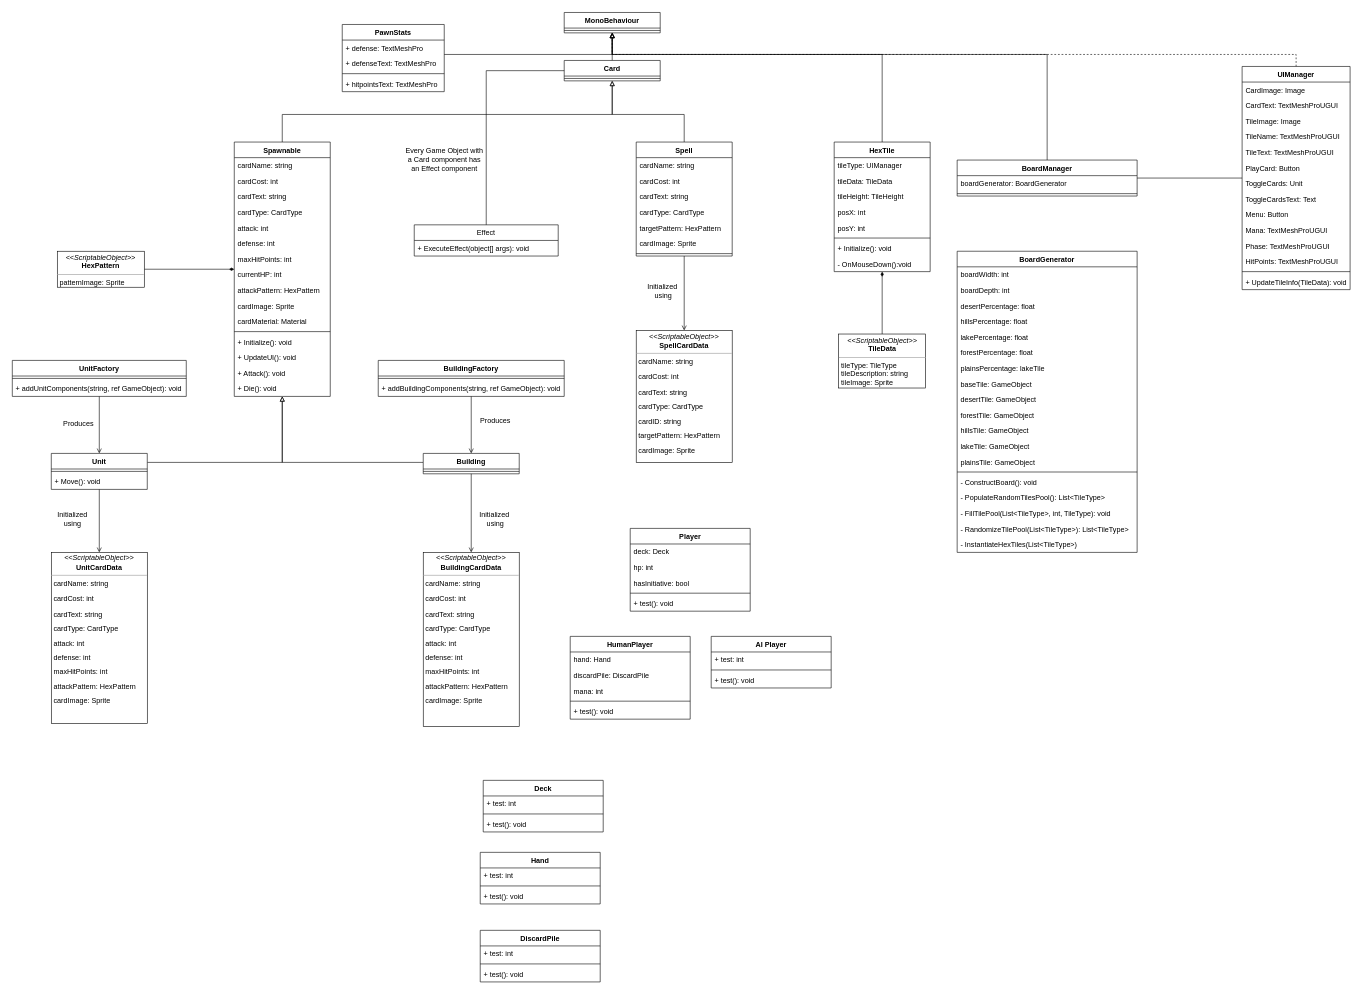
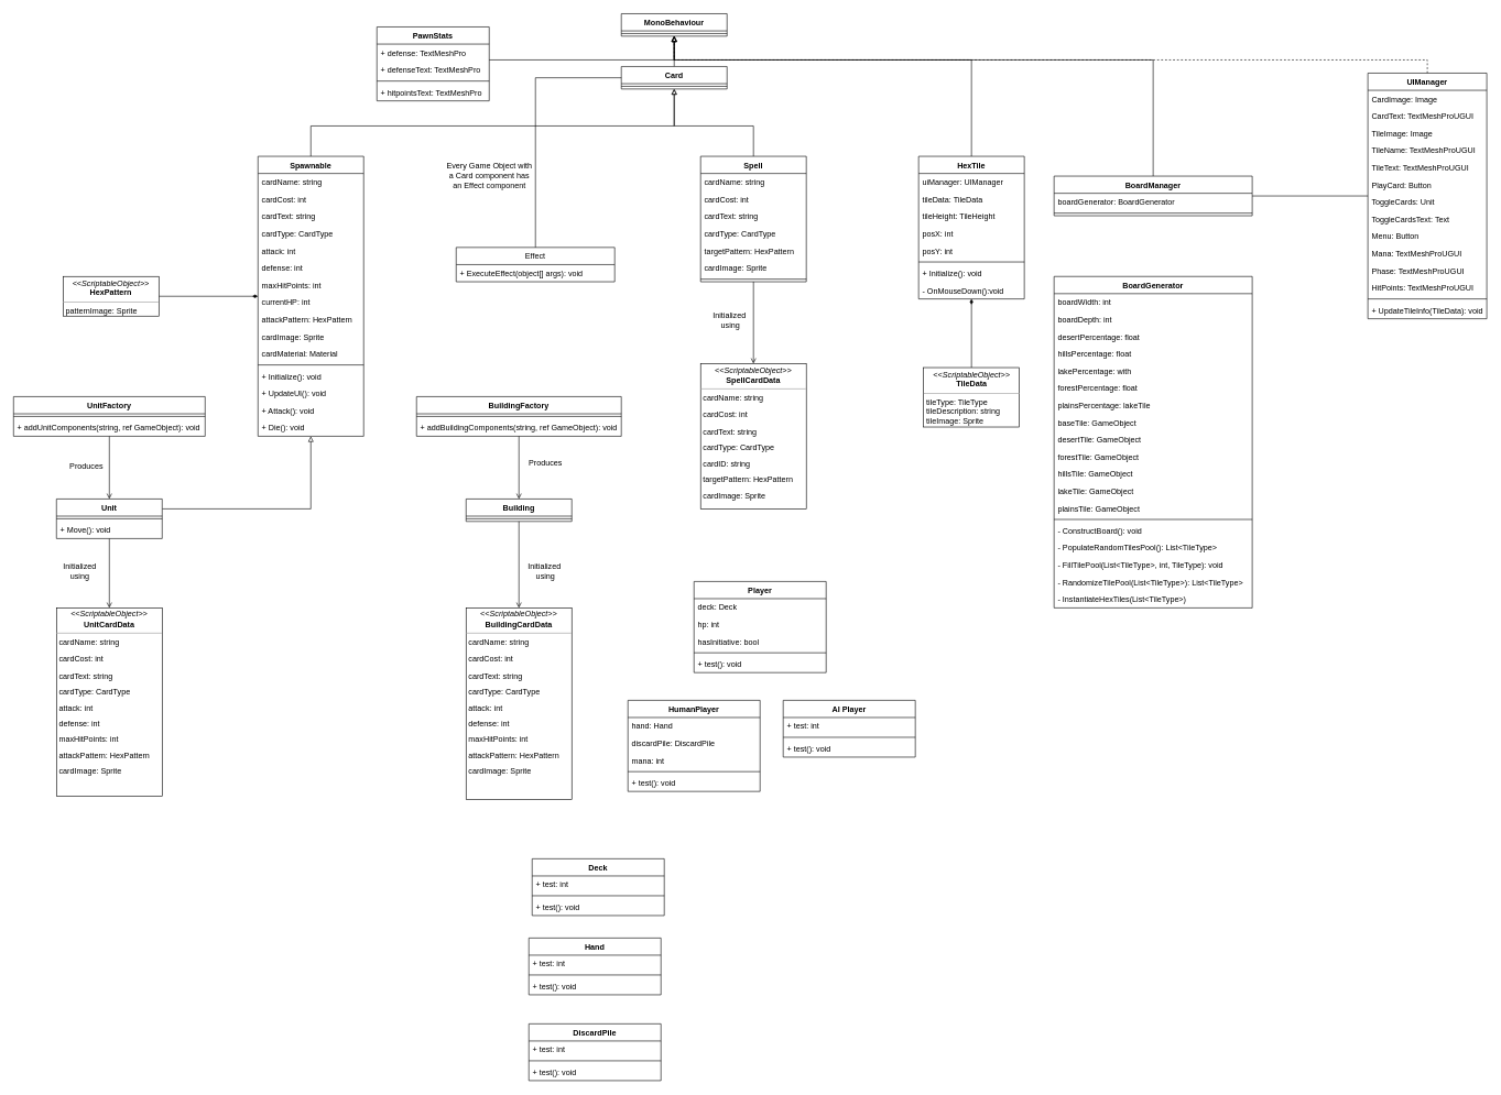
- <mxCell id="26" value="tileType: UIManager" style="text;strokeColor=none;fillColor=none;align=left;verticalAlign=top;spacingLeft=4;spacingRight=4;overflow=hidden;rotatable=0;points=[[0,0.5],[1,0.5]];portConstraint=eastwest;" parent="25" vertex="1"><mxGeometry y="26" width="160" height="26" as="geometry" /></mxCell>
+ <mxCell id="26" value="uiManager: UIManager" style="text;strokeColor=none;fillColor=none;align=left;verticalAlign=top;spacingLeft=4;spacingRight=4;overflow=hidden;rotatable=0;points=[[0,0.5],[1,0.5]];portConstraint=eastwest;" parent="25" vertex="1"><mxGeometry y="26" width="160" height="26" as="geometry" /></mxCell>
- <mxCell id="138" value="lakePercentage: float" style="text;strokeColor=none;fillColor=none;align=left;verticalAlign=top;spacingLeft=4;spacingRight=4;overflow=hidden;rotatable=0;points=[[0,0.5],[1,0.5]];portConstraint=eastwest;" vertex="1" parent="133"><mxGeometry y="130" width="300" height="26" as="geometry" /></mxCell>
+ <mxCell id="138" value="lakePercentage: with" style="text;strokeColor=none;fillColor=none;align=left;verticalAlign=top;spacingLeft=4;spacingRight=4;overflow=hidden;rotatable=0;points=[[0,0.5],[1,0.5]];portConstraint=eastwest;" vertex="1" parent="133"><mxGeometry y="130" width="300" height="26" as="geometry" /></mxCell>
- <mxCell id="61" style="edgeStyle=orthogonalEdgeStyle;rounded=0;orthogonalLoop=1;jettySize=auto;html=1;endArrow=block;endFill=0;strokeColor=#000000;" parent="1" source="62" target="83" edge="1"><mxGeometry relative="1" as="geometry"><Array as="points"><mxPoint x="470" y="770" /></Array></mxGeometry></mxCell>
